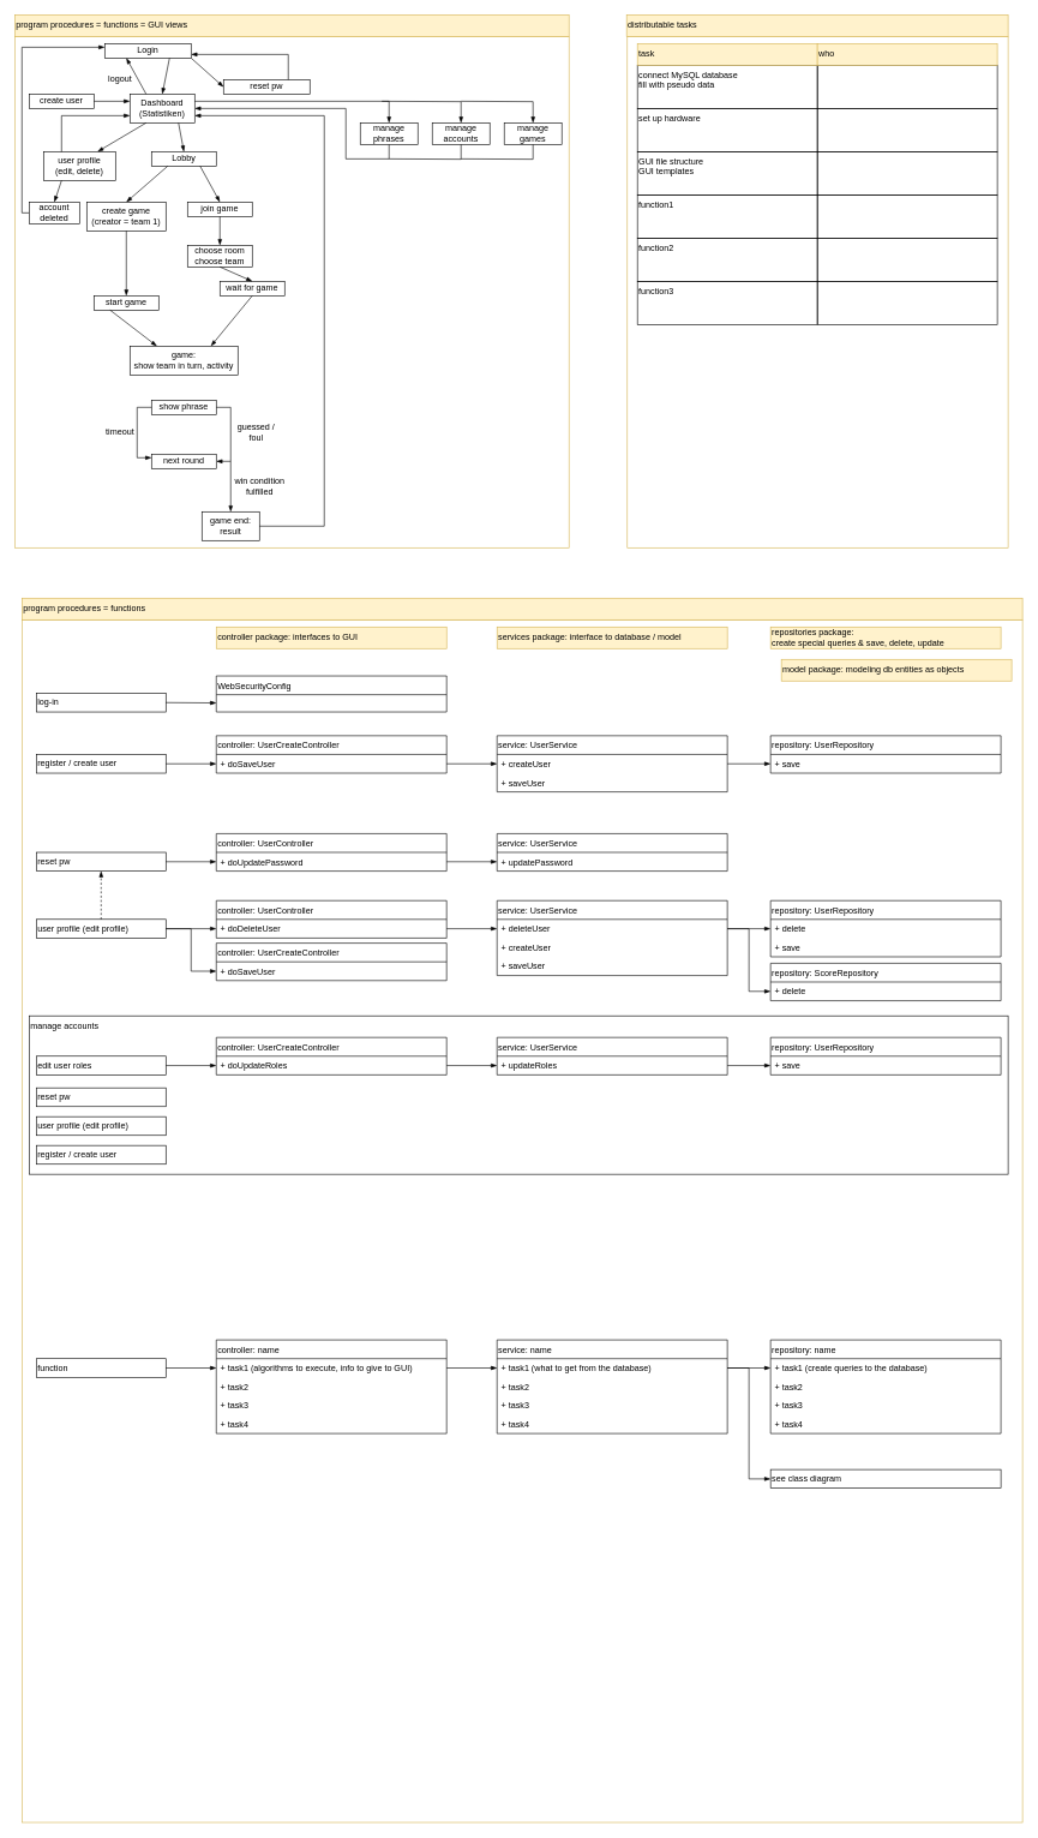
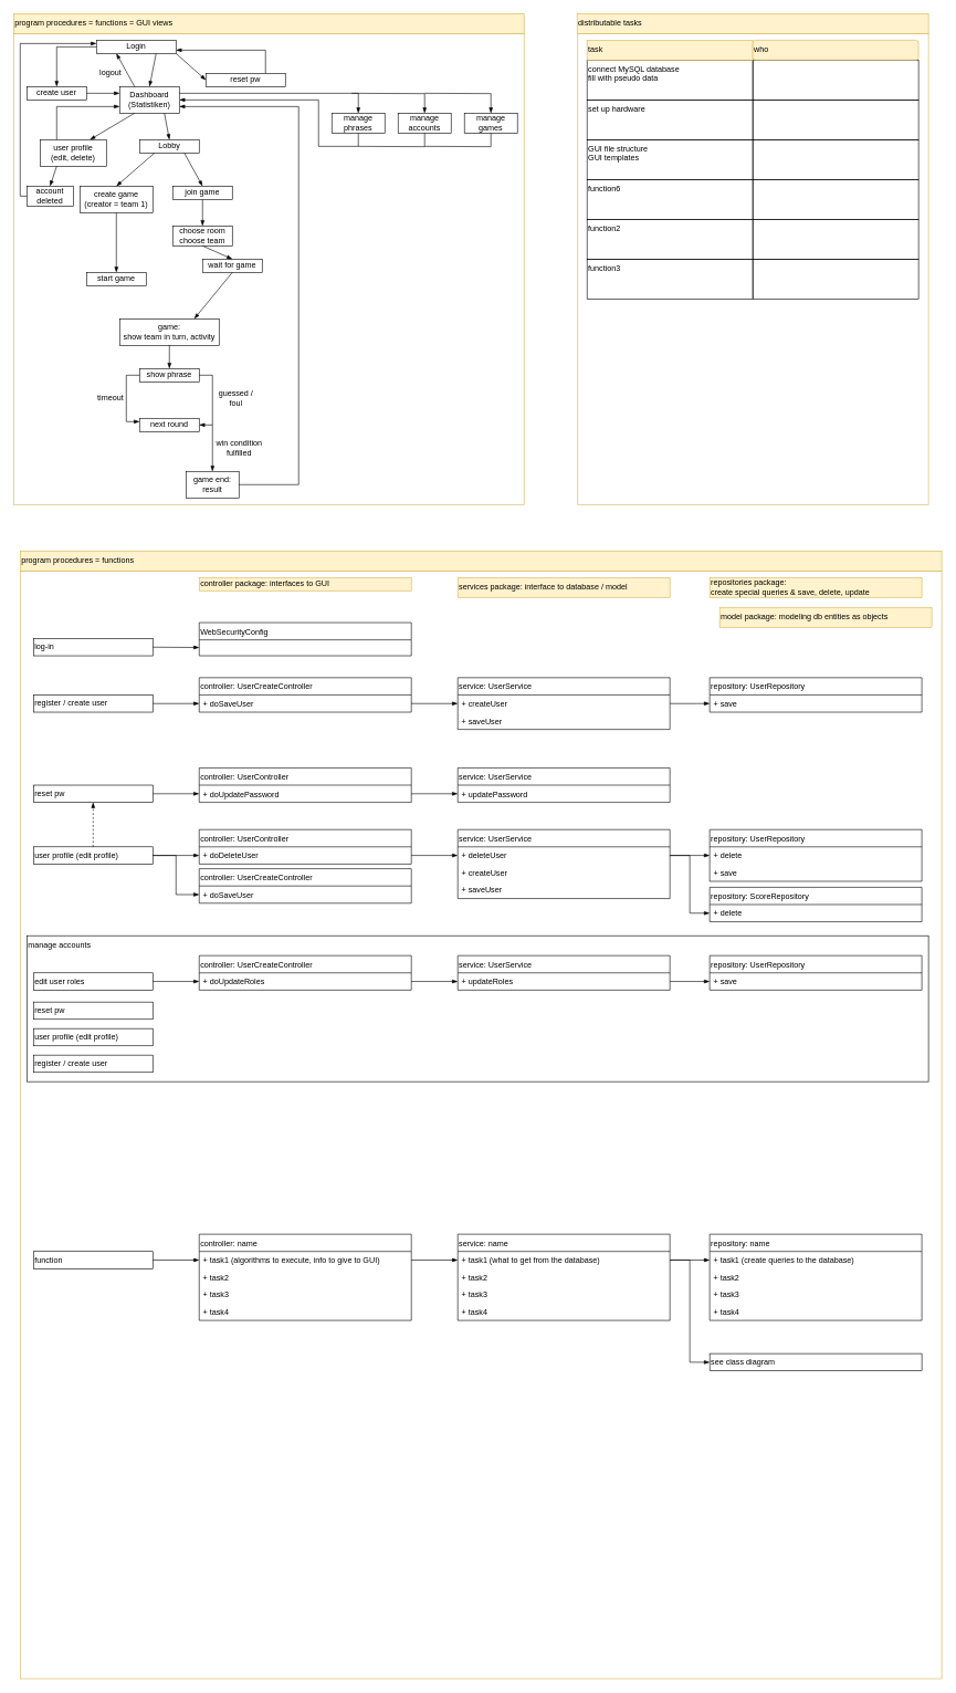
+ <mxCell id="13" value="" style="endArrow=blockThin;html=1;entryX=0.5;entryY=0;entryDx=0;entryDy=0;endFill=1;rounded=0;exitX=0;exitY=0.5;exitDx=0;exitDy=0;" parent="1" source="7" target="14" edge="1"><mxGeometry width="50" height="50" relative="1" as="geometry"><mxPoint x="140" y="90" as="sourcePoint" /><mxPoint x="160" y="270" as="targetPoint" /><Array as="points"><mxPoint x="85" y="70" /></Array></mxGeometry></mxCell>
- <mxCell id="92" value="who" style="whiteSpace=wrap;html=1;fillColor=#fff2cc;strokeColor=#d6b656;align=left;" parent="1" vertex="1"><mxGeometry x="1135" y="60" width="250" height="30" as="geometry" /></mxCell>
+ <mxCell id="92" value="who" style="whiteSpace=wrap;html=1;fillColor=#fff2cc;strokeColor=#d6b656;align=left;rounded=1;" parent="1" vertex="1"><mxGeometry x="1135" y="60" width="250" height="30" as="geometry" /></mxCell>
- <mxCell id="97" value="&lt;span&gt;function1&lt;br&gt;&lt;/span&gt;" style="rounded=0;whiteSpace=wrap;html=1;align=left;strokeWidth=1;fillColor=none;verticalAlign=top;" parent="1" vertex="1"><mxGeometry x="885" y="270" width="250" height="60" as="geometry" /></mxCell>
+ <mxCell id="97" value="&lt;span&gt;function6&lt;br&gt;&lt;/span&gt;" style="rounded=0;whiteSpace=wrap;html=1;align=left;strokeWidth=1;fillColor=none;verticalAlign=top;" parent="1" vertex="1"><mxGeometry x="885" y="270" width="250" height="60" as="geometry" /></mxCell>
- <mxCell id="32" value="" style="endArrow=blockThin;html=1;entryX=0.25;entryY=0;entryDx=0;entryDy=0;endFill=1;rounded=0;exitX=0.25;exitY=1;exitDx=0;exitDy=0;" parent="1" source="22" target="31" edge="1"><mxGeometry width="50" height="50" relative="1" as="geometry"><mxPoint x="185" y="330" as="sourcePoint" /><mxPoint x="185" y="420" as="targetPoint" /></mxGeometry></mxCell>
+ <mxCell id="35" value="" style="endArrow=blockThin;html=1;exitX=0.5;exitY=1;exitDx=0;exitDy=0;entryX=0.5;entryY=0;entryDx=0;entryDy=0;endFill=1;rounded=0;" parent="1" source="31" target="34" edge="1"><mxGeometry width="50" height="50" relative="1" as="geometry"><mxPoint x="185" y="330" as="sourcePoint" /><mxPoint x="185" y="420" as="targetPoint" /></mxGeometry></mxCell>
- <mxCell id="63" value="controller package: interfaces to GUI" style="whiteSpace=wrap;html=1;fillColor=#fff2cc;strokeColor=#d6b656;align=left;" parent="1" vertex="1"><mxGeometry x="300" y="870" width="320" height="30" as="geometry" /></mxCell>
+ <mxCell id="63" value="controller package: interfaces to GUI" style="whiteSpace=wrap;html=1;fillColor=#fff2cc;strokeColor=#d6b656;align=left;" parent="1" vertex="1"><mxGeometry x="300" y="870" width="320" height="20" as="geometry" /></mxCell>
